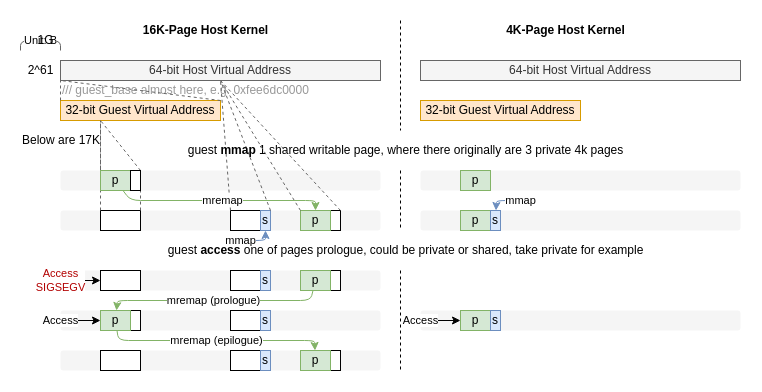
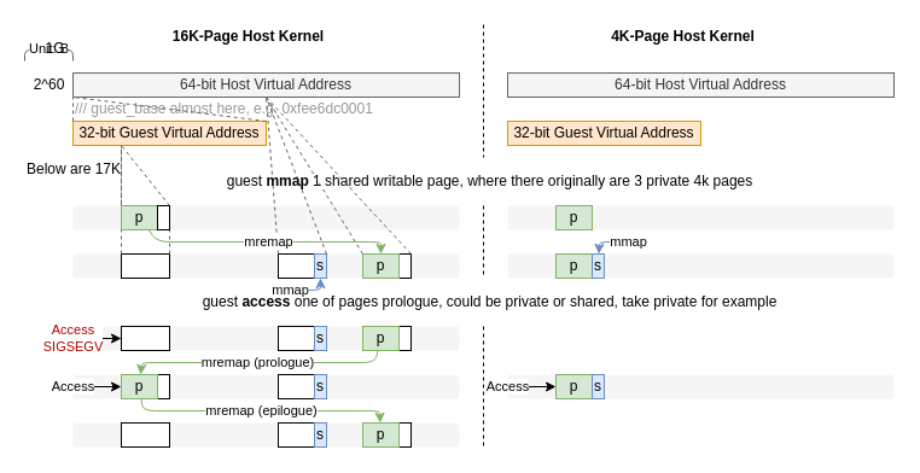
- <mxCell id="16" value="2^61" style="text;html=1;align=center;verticalAlign=middle;resizable=0;points=[];autosize=1;" parent="1" vertex="1"><mxGeometry x="20" y="60" width="40" height="20" as="geometry" /></mxCell>
+ <mxCell id="16" value="2^60" style="text;html=1;align=center;verticalAlign=middle;resizable=0;points=[];autosize=1;" parent="1" vertex="1"><mxGeometry x="20" y="60" width="40" height="20" as="geometry" /></mxCell>
- <mxCell id="10" value="&lt;font color=&quot;#999999&quot;&gt;/// guest_base almost here, e.g. 0xfee6dc0000&lt;/font&gt;" style="text;html=1;align=left;verticalAlign=middle;resizable=0;points=[];autosize=1;" parent="1" vertex="1"><mxGeometry x="60" y="80" width="260" height="20" as="geometry" /></mxCell>
+ <mxCell id="10" value="&lt;font color=&quot;#999999&quot;&gt;/// guest_base almost here, e.g. 0xfee6dc0001&lt;/font&gt;" style="text;html=1;align=left;verticalAlign=middle;resizable=0;points=[];autosize=1;" parent="1" vertex="1"><mxGeometry x="60" y="80" width="260" height="20" as="geometry" /></mxCell>
